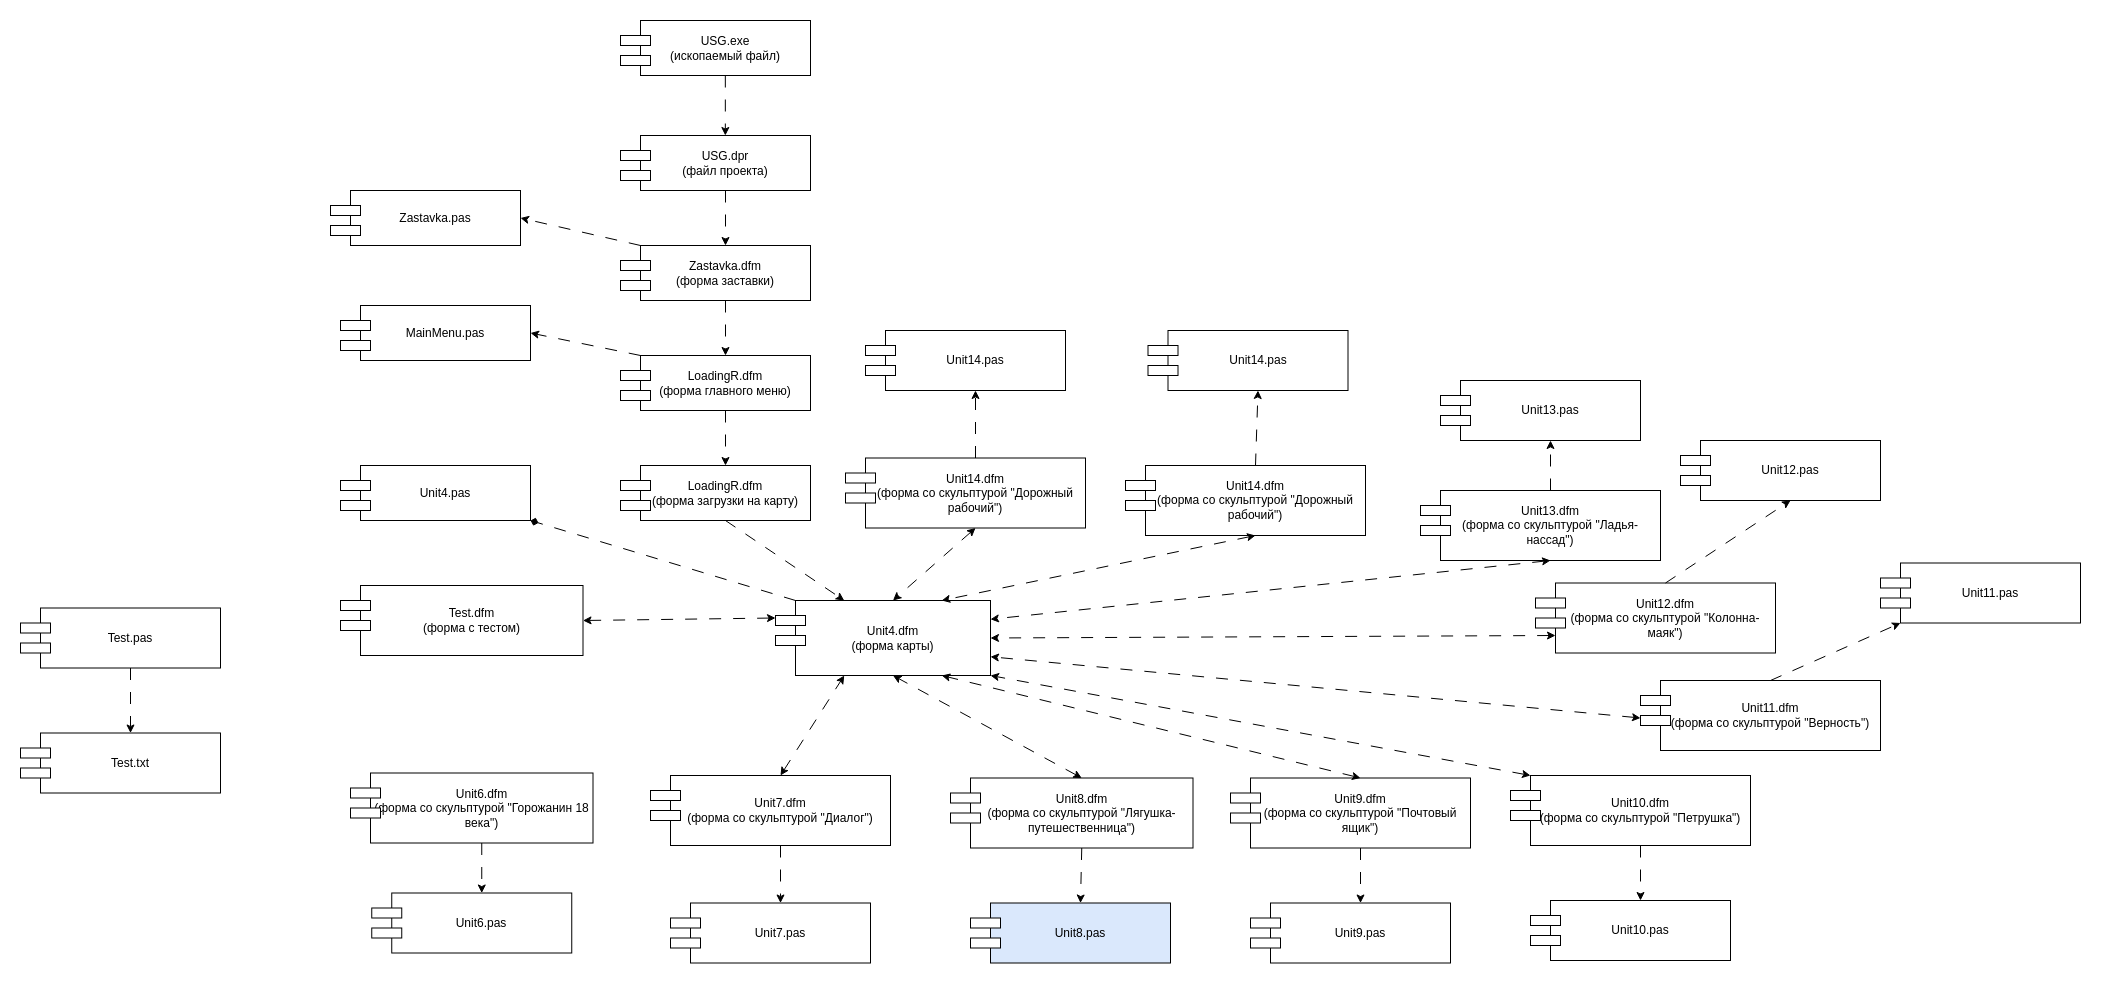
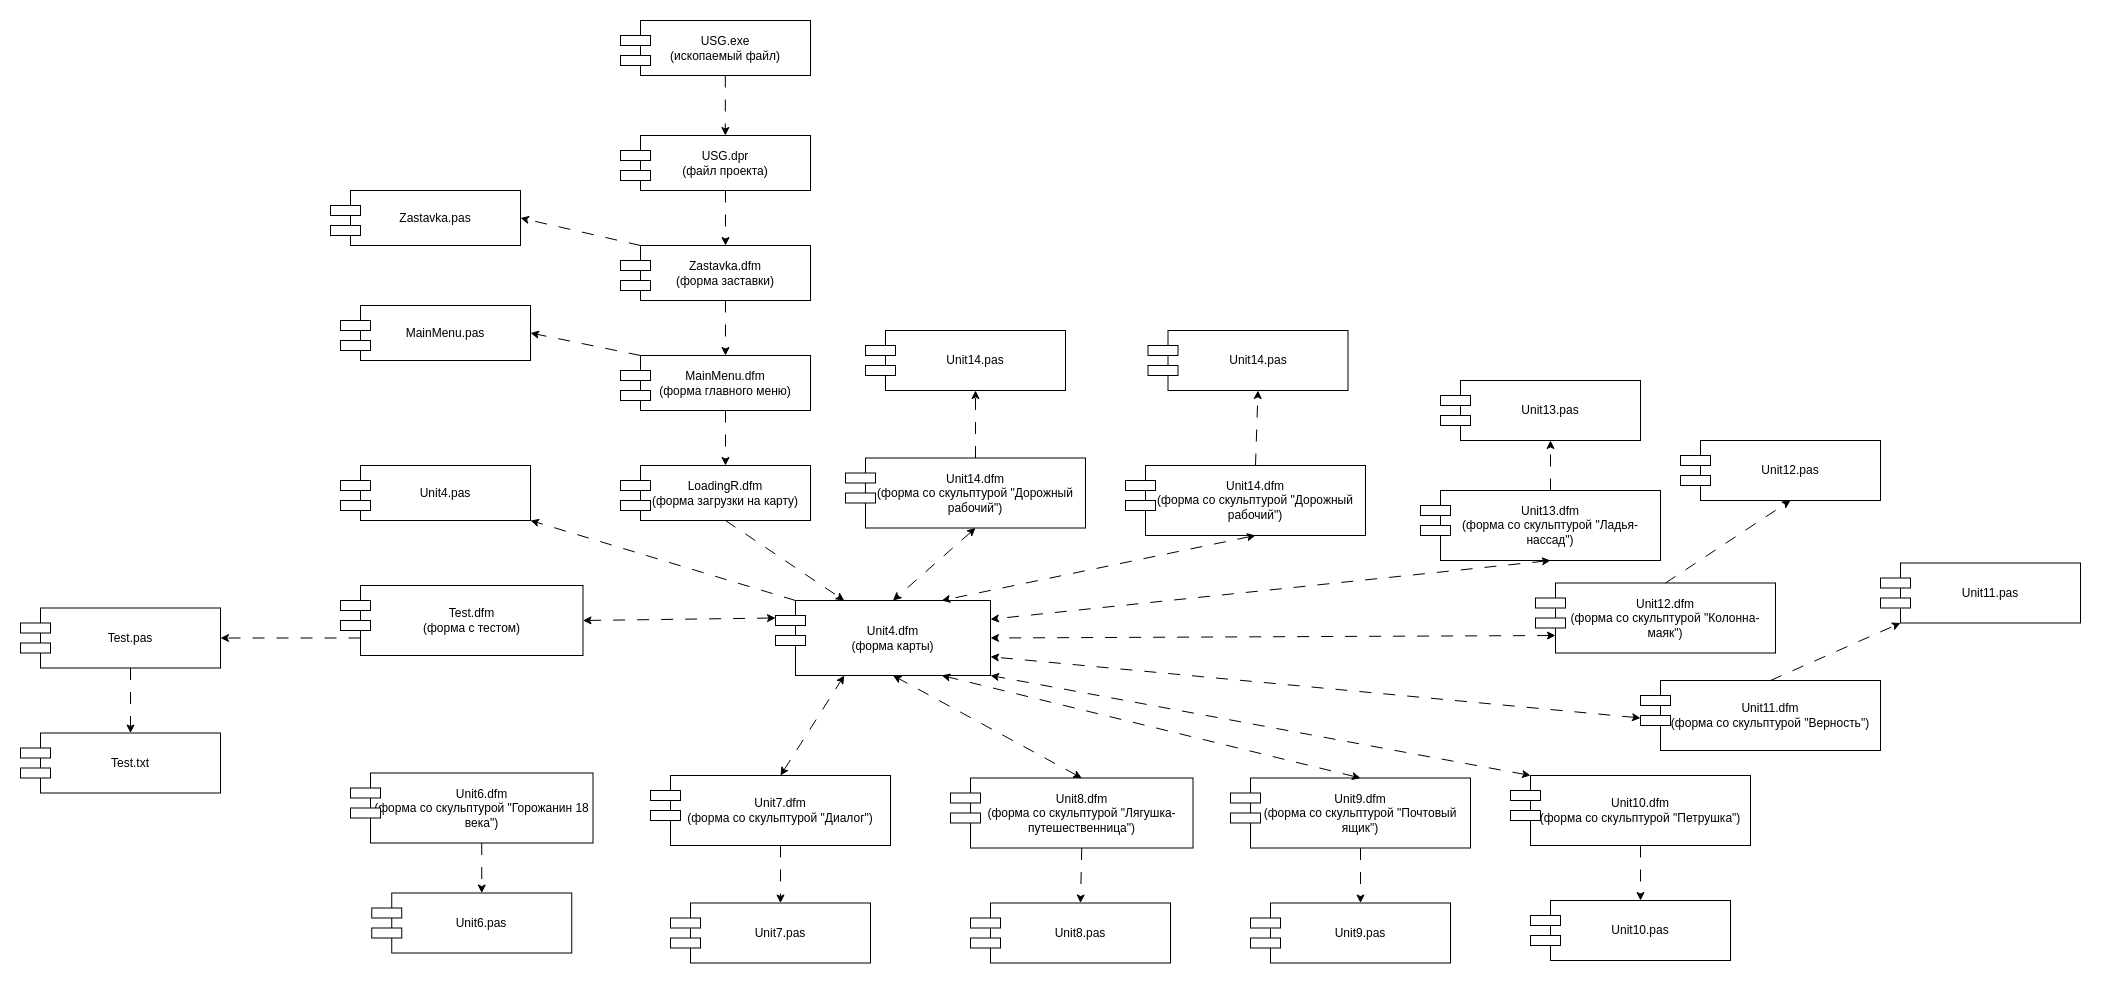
- <mxCell id="18" value="LoadingR.dfm&lt;div&gt;(форма главного меню)&lt;/div&gt;" style="rounded=0;whiteSpace=wrap;html=1;" parent="1" vertex="1"><mxGeometry x="640" y="355" width="170" height="55" as="geometry" /></mxCell>
+ <mxCell id="18" value="MainMenu.dfm&lt;div&gt;(форма главного меню)&lt;/div&gt;" style="rounded=0;whiteSpace=wrap;html=1;" parent="1" vertex="1"><mxGeometry x="640" y="355" width="170" height="55" as="geometry" /></mxCell>
- <mxCell id="127" value="" style="endArrow=diamond;html=1;rounded=0;exitX=0;exitY=0;exitDx=0;exitDy=0;dashed=1;dashPattern=12 12;entryX=1;entryY=1;entryDx=0;entryDy=0;" edge="1" parent="1" source="25" target="29"><mxGeometry width="50" height="50" relative="1" as="geometry"><mxPoint x="805" y="685" as="sourcePoint" /><mxPoint x="540" y="725" as="targetPoint" /></mxGeometry></mxCell>
+ <mxCell id="127" value="" style="endArrow=classic;html=1;rounded=0;exitX=0;exitY=0;exitDx=0;exitDy=0;dashed=1;dashPattern=12 12;entryX=1;entryY=1;entryDx=0;entryDy=0;" edge="1" parent="1" source="25" target="29"><mxGeometry width="50" height="50" relative="1" as="geometry"><mxPoint x="805" y="685" as="sourcePoint" /><mxPoint x="540" y="725" as="targetPoint" /></mxGeometry></mxCell>
+ <mxCell id="98" value="" style="endArrow=classic;html=1;rounded=0;entryX=1;entryY=0.5;entryDx=0;entryDy=0;exitX=0;exitY=0.75;exitDx=0;exitDy=0;dashed=1;dashPattern=12 12;" parent="1" source="99" target="102" edge="1"><mxGeometry width="50" height="50" relative="1" as="geometry"><mxPoint x="-259" y="385" as="sourcePoint" /><mxPoint x="-140" y="465" as="targetPoint" /></mxGeometry></mxCell>
- <mxCell id="54" value="&lt;div&gt;Unit8.pas&lt;/div&gt;" style="rounded=0;whiteSpace=wrap;html=1;fillColor=#dae8fc;" parent="1" vertex="1"><mxGeometry x="990" y="902.5" width="180" height="60" as="geometry" /></mxCell>
+ <mxCell id="54" value="&lt;div&gt;Unit8.pas&lt;/div&gt;" style="rounded=0;whiteSpace=wrap;html=1;" parent="1" vertex="1"><mxGeometry x="990" y="902.5" width="180" height="60" as="geometry" /></mxCell>
